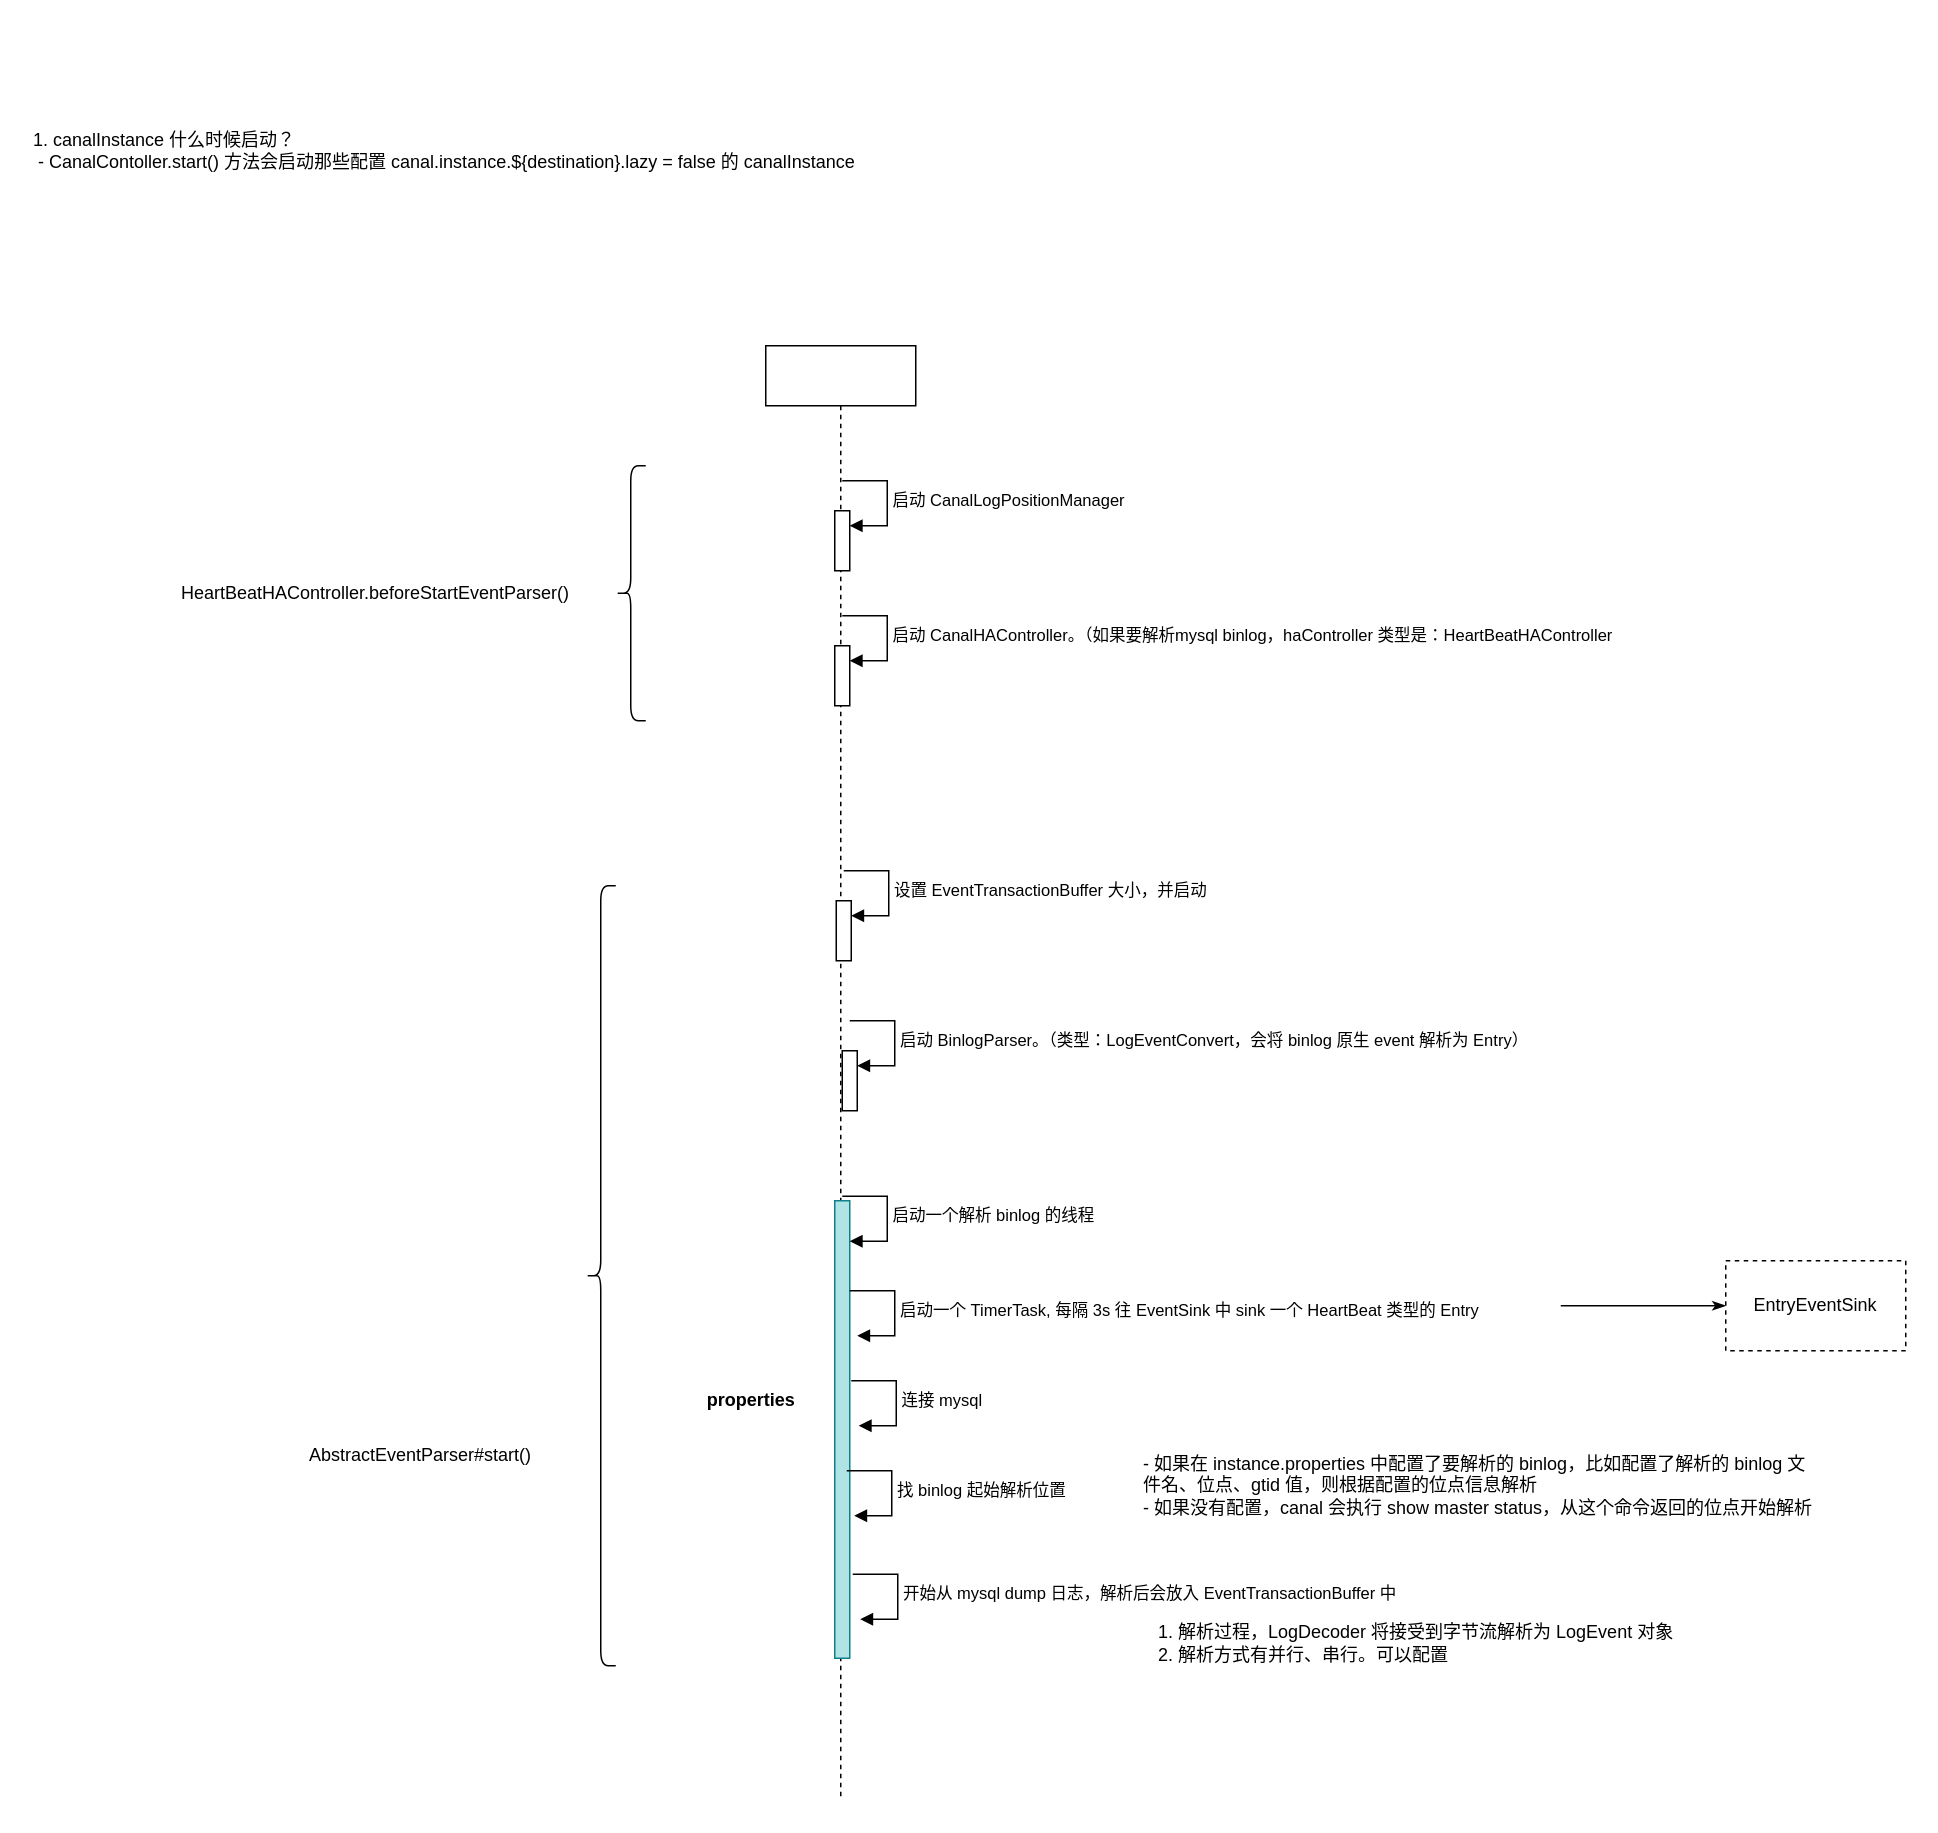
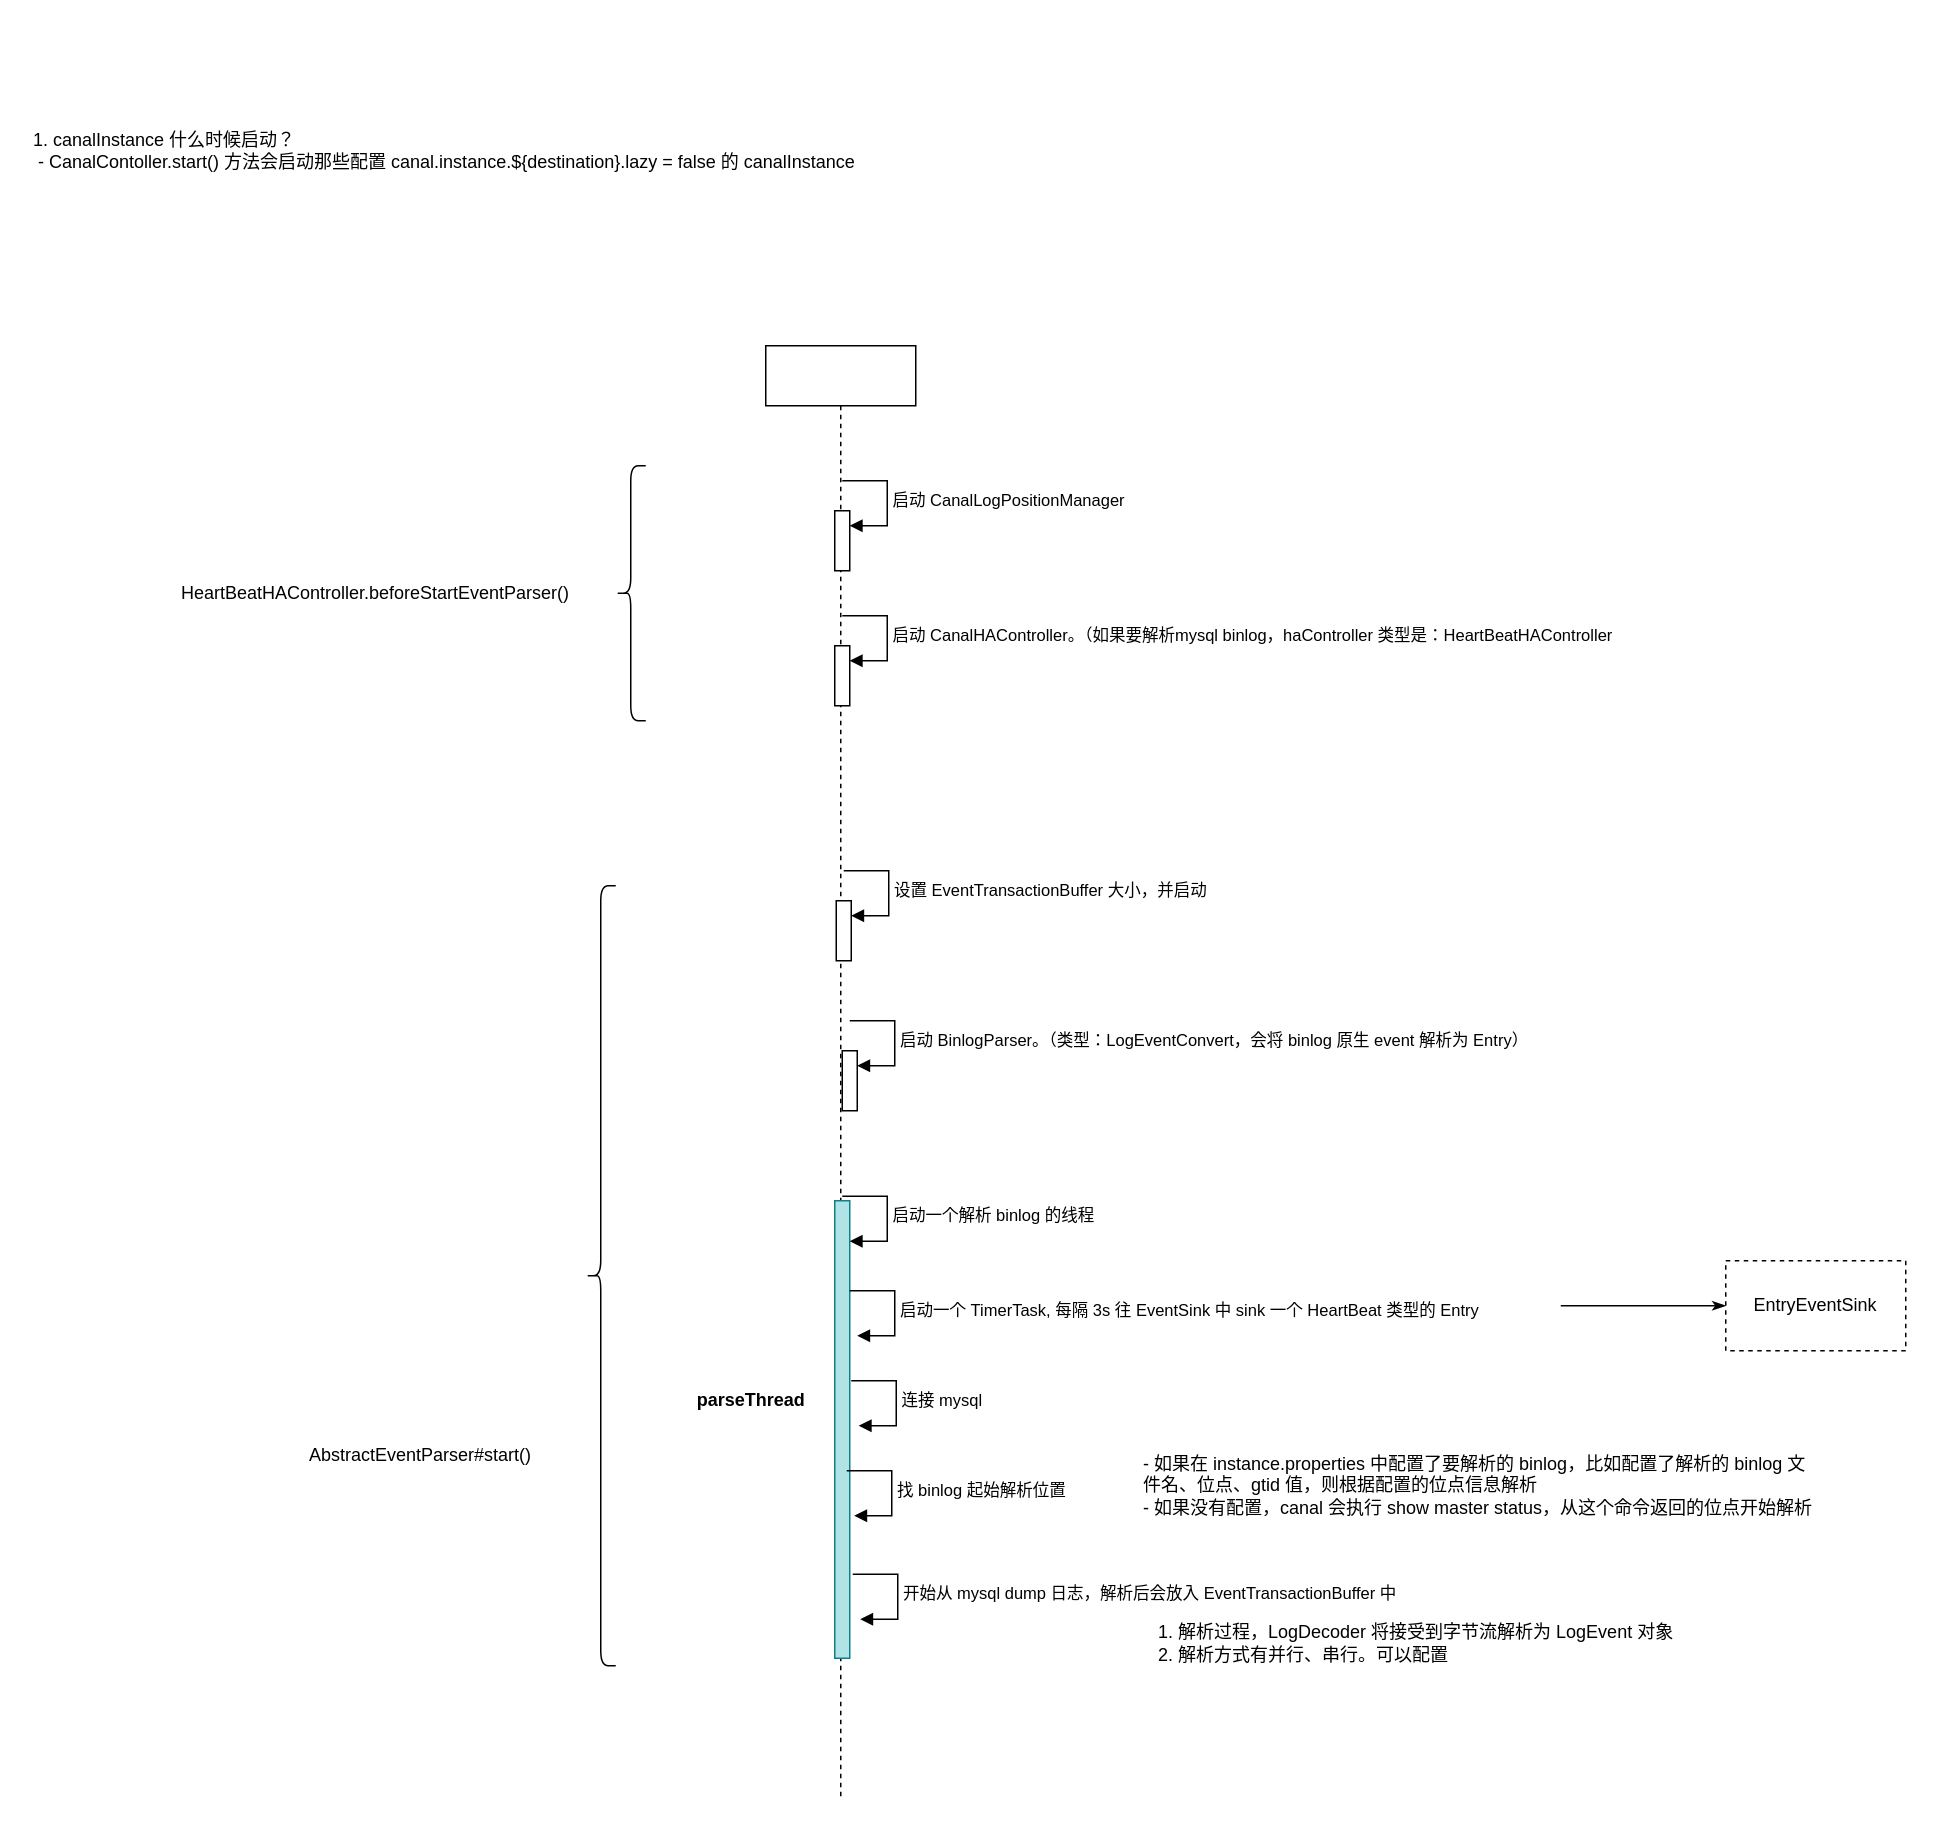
- <mxCell id="18" value="properties" style="text;align=center;fontStyle=1;verticalAlign=middle;spacingLeft=3;spacingRight=3;strokeColor=none;rotatable=0;points=[[0,0.5],[1,0.5]];portConstraint=eastwest;html=1;" vertex="1" parent="1"><mxGeometry x="460" y="920" width="80" height="26" as="geometry" /></mxCell>
+ <mxCell id="18" value="parseThread" style="text;align=center;fontStyle=1;verticalAlign=middle;spacingLeft=3;spacingRight=3;strokeColor=none;rotatable=0;points=[[0,0.5],[1,0.5]];portConstraint=eastwest;html=1;" vertex="1" parent="1"><mxGeometry x="460" y="920" width="80" height="26" as="geometry" /></mxCell>
